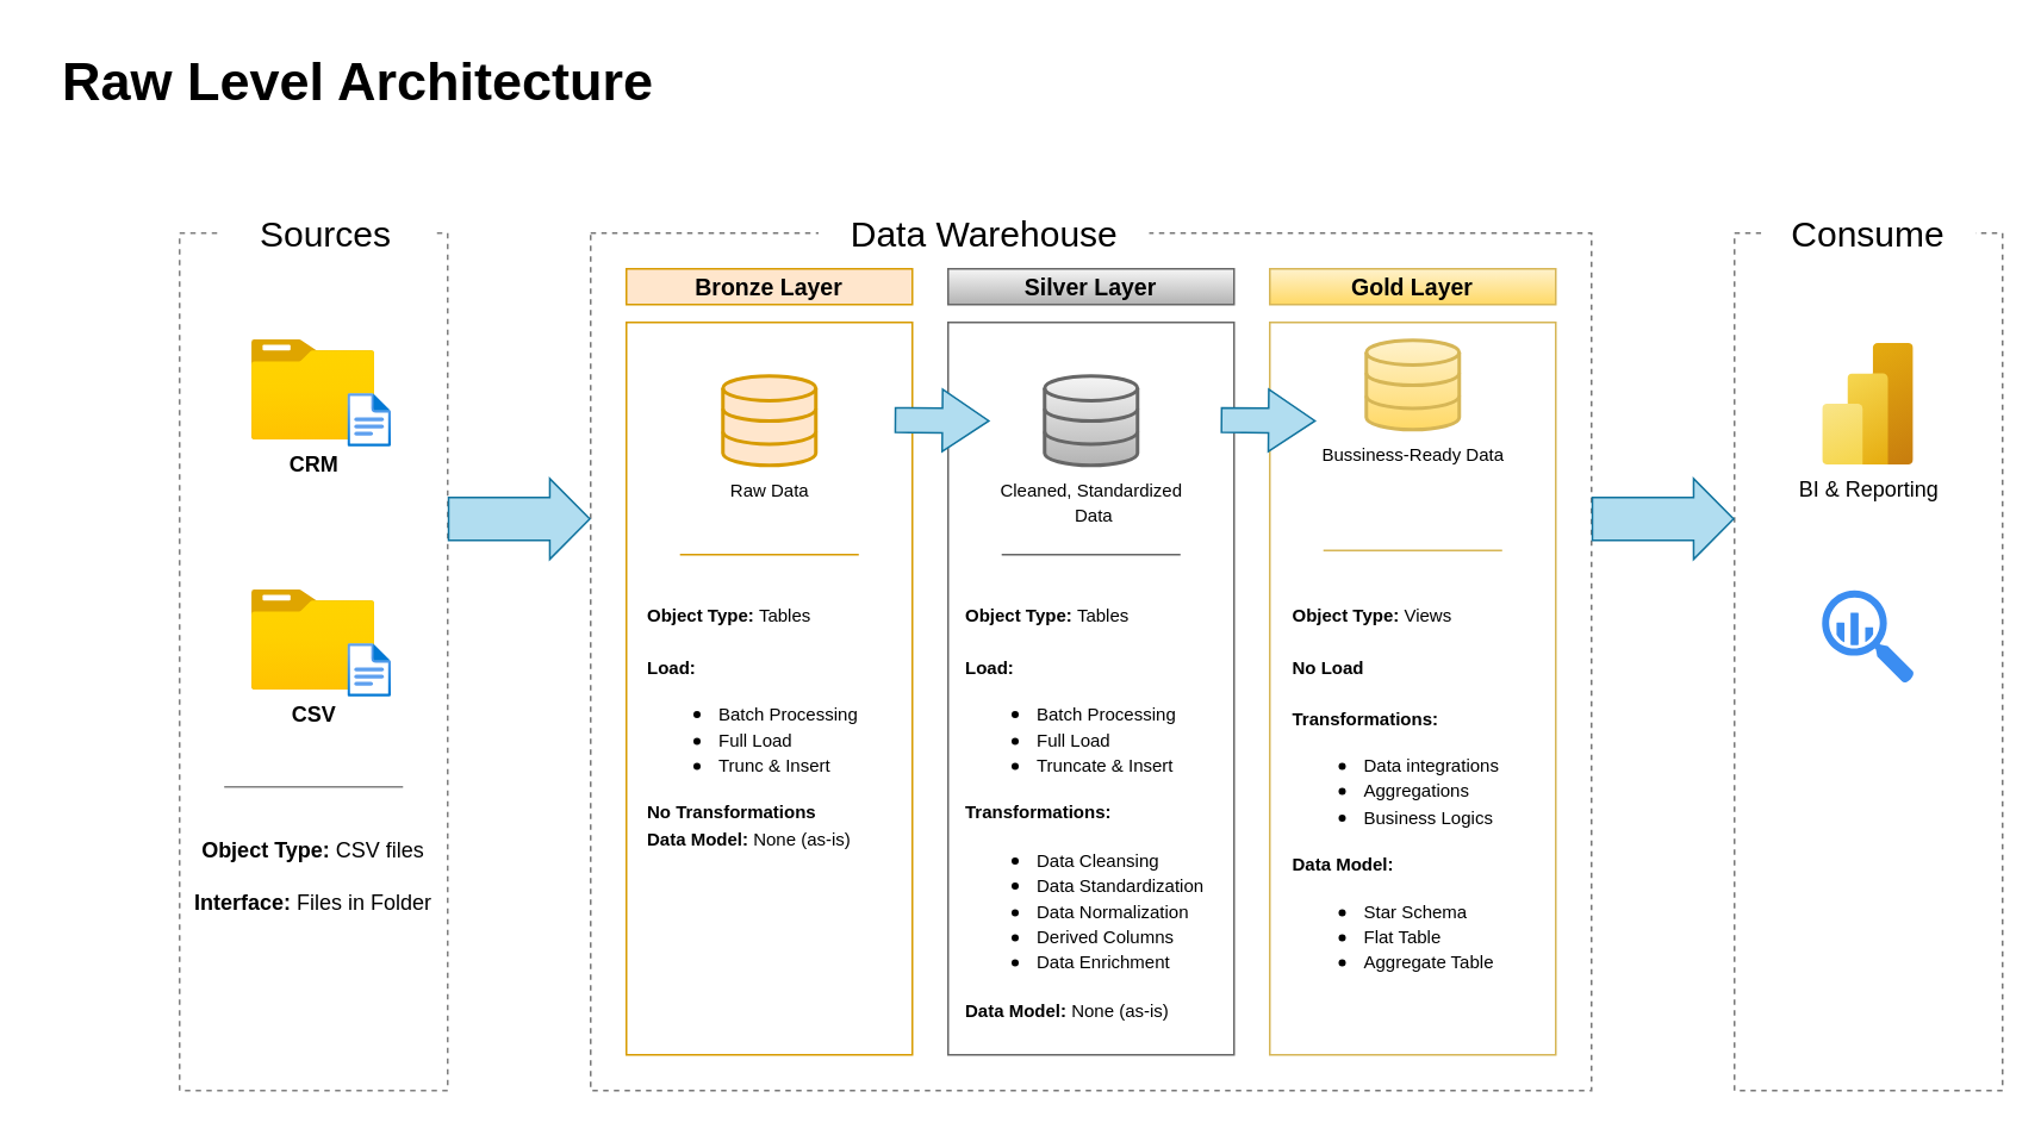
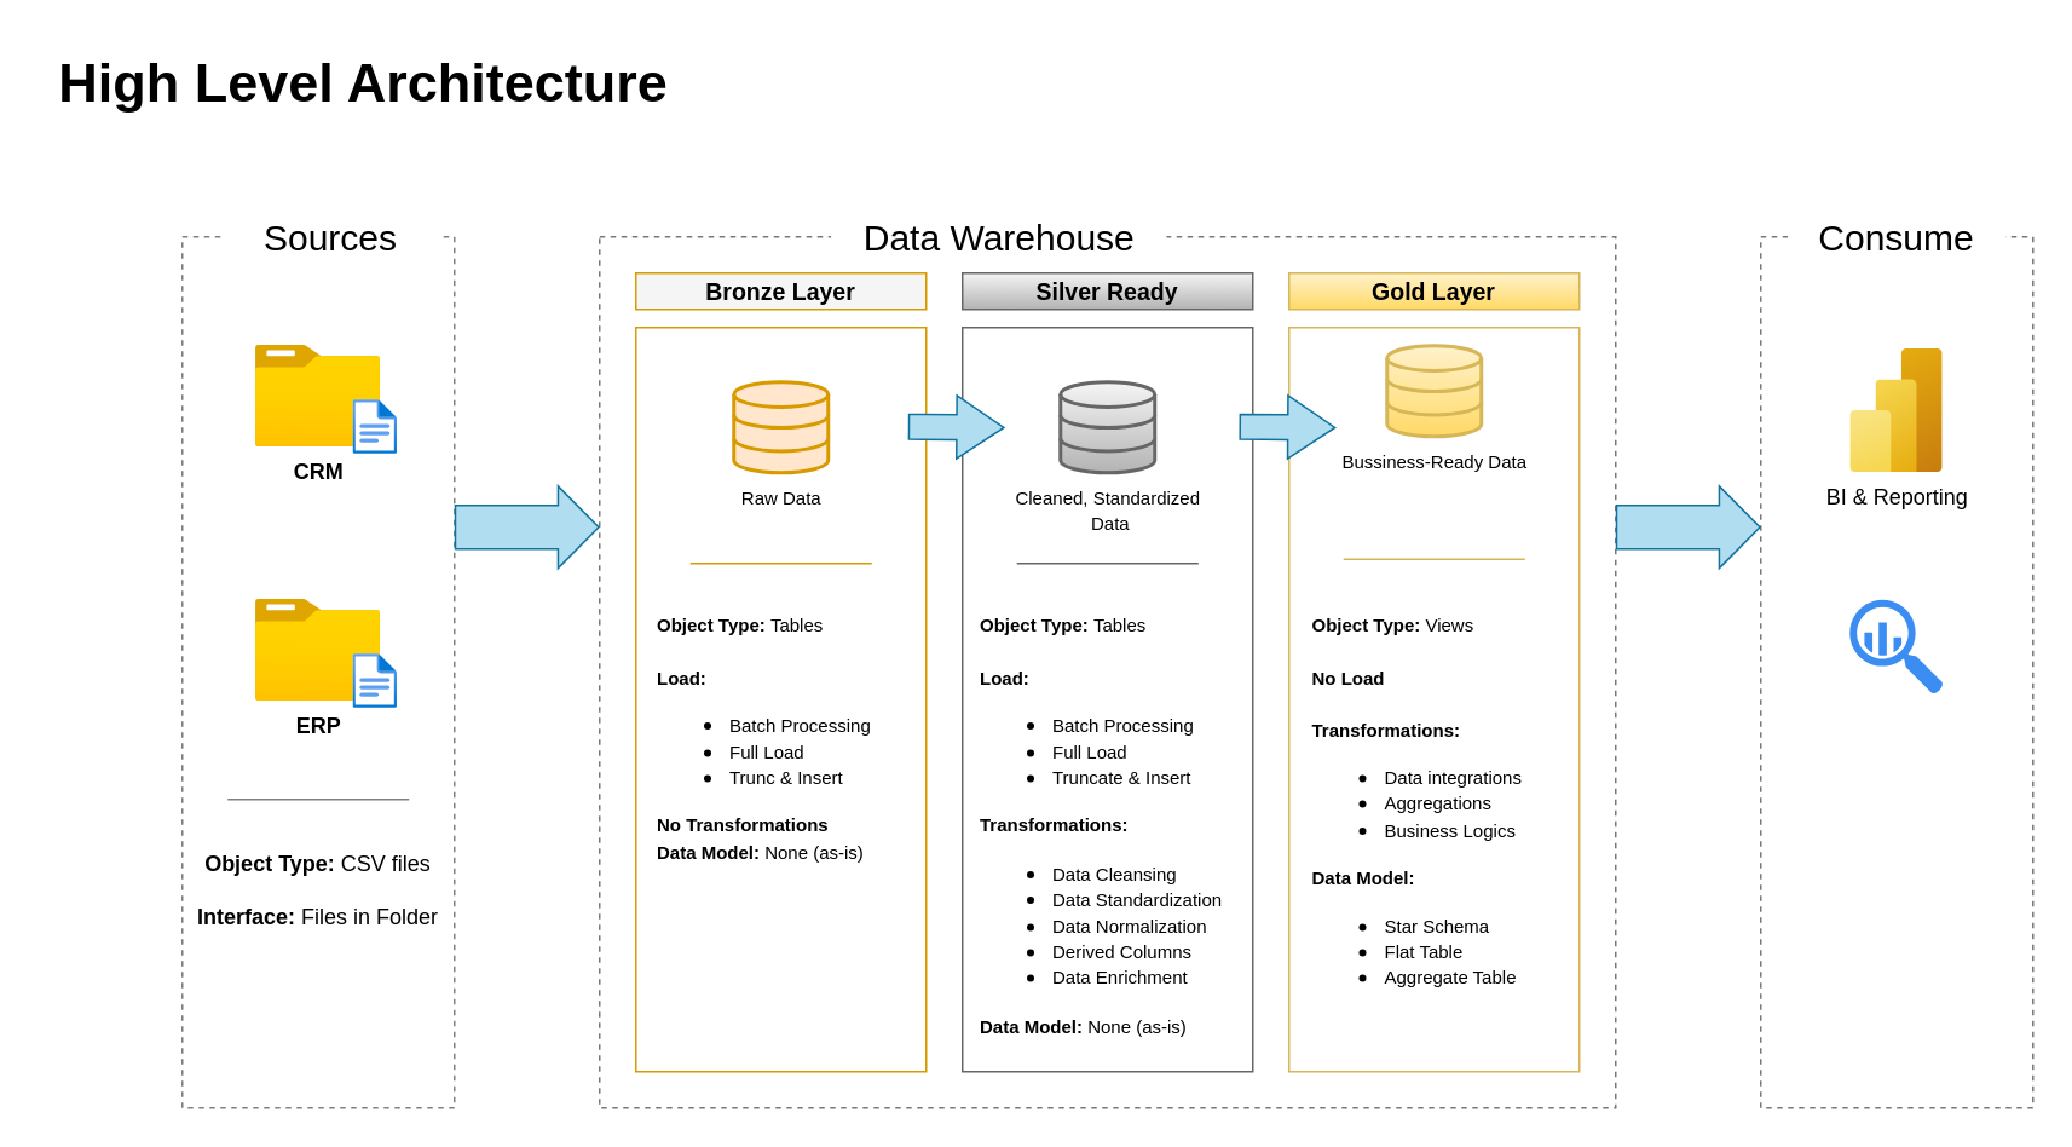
- <mxCell id="2" value="Raw Level Architecture" style="text;html=1;align=center;verticalAlign=middle;whiteSpace=wrap;rounded=0;fontSize=30;fontStyle=1" parent="1" vertex="1"><mxGeometry x="20" y="20" width="360" height="50" as="geometry" /></mxCell>
+ <mxCell id="2" value="High Level Architecture" style="text;html=1;align=center;verticalAlign=middle;whiteSpace=wrap;rounded=0;fontSize=30;fontStyle=1" parent="1" vertex="1"><mxGeometry x="20" y="20" width="360" height="50" as="geometry" /></mxCell>
- <mxCell id="9" value="Bronze Layer" style="rounded=0;whiteSpace=wrap;html=1;fillColor=#ffe6cc;strokeColor=#d79b00;fontSize=13;fontStyle=1" parent="1" vertex="1"><mxGeometry x="350" y="150" width="160" height="20" as="geometry" /></mxCell>
+ <mxCell id="9" value="Bronze Layer" style="rounded=0;whiteSpace=wrap;html=1;fillColor=#f5f5f5;strokeColor=#d79b00;fontSize=13;fontStyle=1;" parent="1" vertex="1"><mxGeometry x="350" y="150" width="160" height="20" as="geometry" /></mxCell>
- <mxCell id="11" value="Silver Layer" style="rounded=0;whiteSpace=wrap;html=1;fillColor=#f5f5f5;strokeColor=#666666;fontSize=13;fontStyle=1;gradientColor=#b3b3b3;" parent="1" vertex="1"><mxGeometry x="530" y="150" width="160" height="20" as="geometry" /></mxCell>
+ <mxCell id="11" value="Silver Ready" style="rounded=0;whiteSpace=wrap;html=1;fillColor=#f5f5f5;strokeColor=#666666;fontSize=13;fontStyle=1;gradientColor=#b3b3b3;" parent="1" vertex="1"><mxGeometry x="530" y="150" width="160" height="20" as="geometry" /></mxCell>
- <mxCell id="17" value="&lt;b&gt;CSV&lt;/b&gt;" style="image;aspect=fixed;html=1;points=[];align=center;fontSize=12;image=img/lib/azure2/general/Folder_Blank.svg;" parent="1" vertex="1"><mxGeometry x="140.5" y="330" width="69" height="56.0" as="geometry" /></mxCell>
+ <mxCell id="17" value="&lt;b&gt;ERP&lt;/b&gt;" style="image;aspect=fixed;html=1;points=[];align=center;fontSize=12;image=img/lib/azure2/general/Folder_Blank.svg;" parent="1" vertex="1"><mxGeometry x="140.5" y="330" width="69" height="56.0" as="geometry" /></mxCell>
